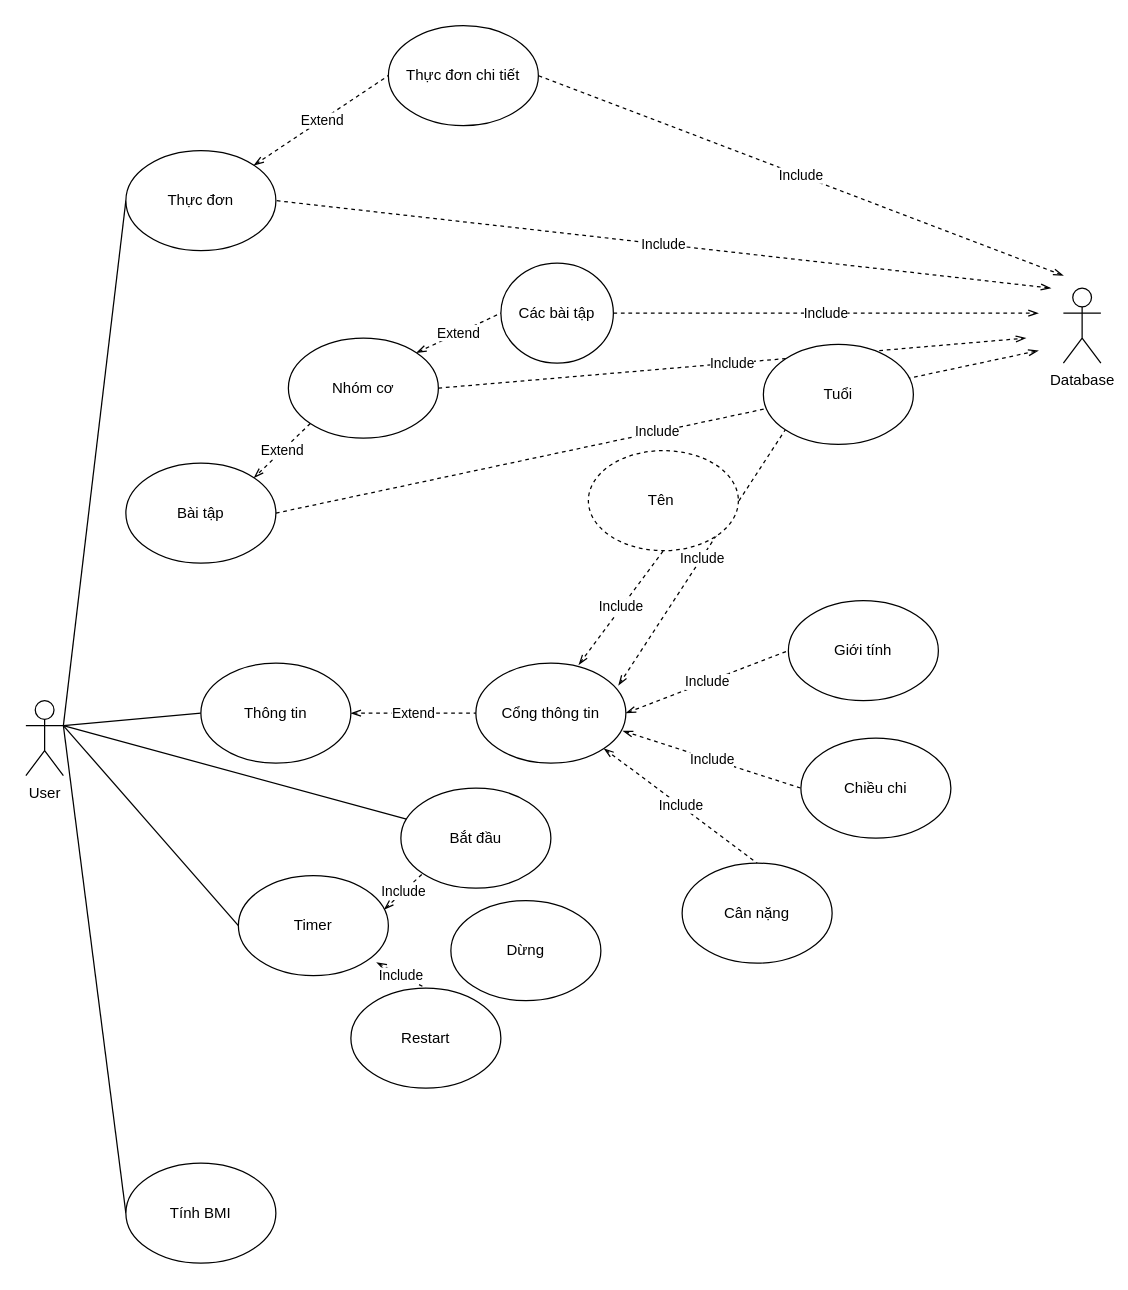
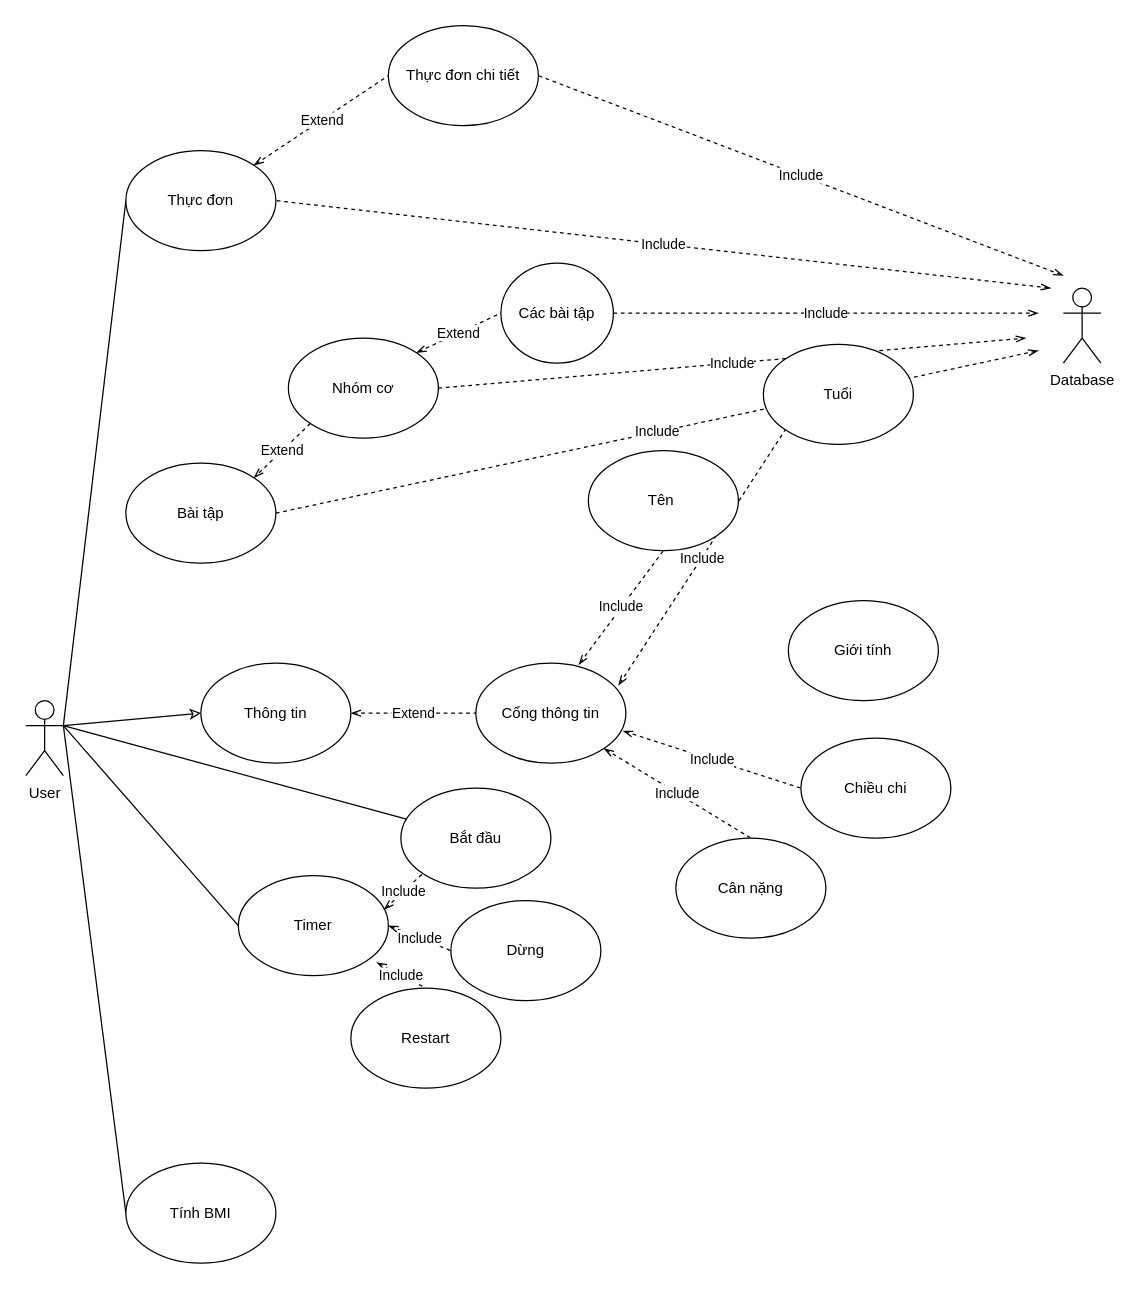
- <mxCell id="22" value="Tên&amp;nbsp;" style="ellipse;whiteSpace=wrap;html=1;dashed=1;" parent="1" vertex="1"><mxGeometry x="470" y="360" width="120" height="80" as="geometry" /></mxCell>
+ <mxCell id="22" value="Tên&amp;nbsp;" style="ellipse;whiteSpace=wrap;html=1;" parent="1" vertex="1"><mxGeometry x="470" y="360" width="120" height="80" as="geometry" /></mxCell>
- <mxCell id="18" value="Include" style="edgeStyle=none;rounded=0;orthogonalLoop=1;jettySize=auto;html=1;exitX=1;exitY=0.5;exitDx=0;exitDy=0;entryX=0;entryY=0.5;entryDx=0;entryDy=0;endArrow=none;endFill=0;dashed=1;startArrow=openThin;startFill=0;" parent="1" source="21" target="24" edge="1"><mxGeometry relative="1" as="geometry" /></mxCell>
- <mxCell id="5" style="edgeStyle=none;rounded=0;orthogonalLoop=1;jettySize=auto;html=1;exitX=1;exitY=0.333;exitDx=0;exitDy=0;exitPerimeter=0;entryX=0;entryY=0.5;entryDx=0;entryDy=0;endArrow=none;endFill=0;" parent="1" source="7" target="39" edge="1"><mxGeometry relative="1" as="geometry" /></mxCell>
+ <mxCell id="5" style="edgeStyle=none;rounded=0;orthogonalLoop=1;jettySize=auto;html=1;exitX=1;exitY=0.333;exitDx=0;exitDy=0;exitPerimeter=0;entryX=0;entryY=0.5;entryDx=0;entryDy=0;endArrow=classic;endFill=0;" parent="1" source="7" target="39" edge="1"><mxGeometry relative="1" as="geometry" /></mxCell>
- <mxCell id="26" value="Cân nặng" style="ellipse;whiteSpace=wrap;html=1;" parent="1" vertex="1"><mxGeometry x="545" y="690" width="120" height="80" as="geometry" /></mxCell>
+ <mxCell id="26" value="Cân nặng" style="ellipse;whiteSpace=wrap;html=1;" parent="1" vertex="1"><mxGeometry x="540" y="670" width="120" height="80" as="geometry" /></mxCell>
+ <mxCell id="28" value="Include" style="edgeStyle=none;rounded=0;orthogonalLoop=1;jettySize=auto;html=1;exitX=1;exitY=0.5;exitDx=0;exitDy=0;entryX=0;entryY=0.5;entryDx=0;entryDy=0;endArrow=none;endFill=0;dashed=1;startArrow=openThin;startFill=0;" parent="1" source="30" target="32" edge="1"><mxGeometry relative="1" as="geometry" /></mxCell>
